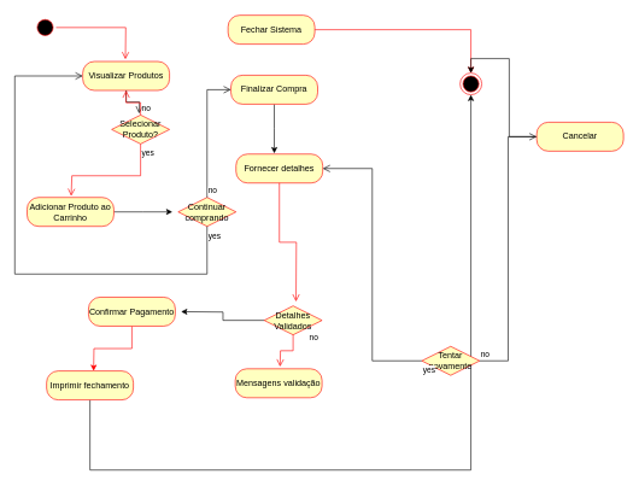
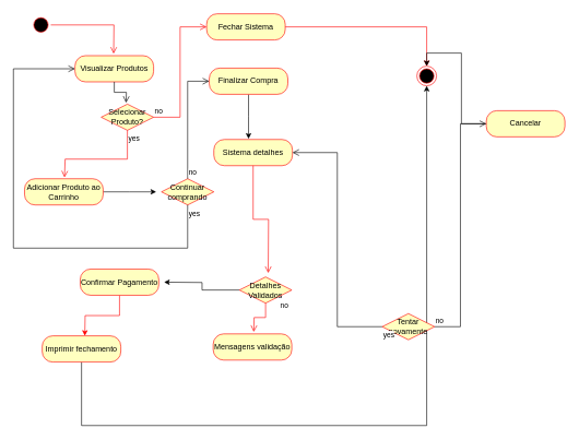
- <mxCell id="7" value="no" style="edgeStyle=orthogonalEdgeStyle;html=1;align=left;verticalAlign=bottom;endArrow=open;endSize=8;strokeColor=#ff0000;rounded=0;" edge="1" source="6" parent="1" target="4"><mxGeometry x="-1" relative="1" as="geometry"><mxPoint x="334" y="178" as="targetPoint" /></mxGeometry></mxCell>
+ <mxCell id="7" value="no" style="edgeStyle=orthogonalEdgeStyle;html=1;align=left;verticalAlign=bottom;endArrow=open;endSize=8;strokeColor=#ff0000;rounded=0;entryX=0;entryY=0.5;entryDx=0;entryDy=0;" edge="1" source="6" parent="1" target="15"><mxGeometry x="-1" relative="1" as="geometry"><mxPoint x="334" y="178" as="targetPoint" /></mxGeometry></mxCell>
- <mxCell id="18" value="Fornecer detalhes" style="rounded=1;whiteSpace=wrap;html=1;arcSize=40;fontColor=#000000;fillColor=#ffffc0;strokeColor=#ff0000;" vertex="1" parent="1"><mxGeometry x="326" y="212" width="120" height="40" as="geometry" /></mxCell>
+ <mxCell id="18" value="Sistema detalhes" style="rounded=1;whiteSpace=wrap;html=1;arcSize=40;fontColor=#000000;fillColor=#ffffc0;strokeColor=#ff0000;" vertex="1" parent="1"><mxGeometry x="326" y="212" width="120" height="40" as="geometry" /></mxCell>
